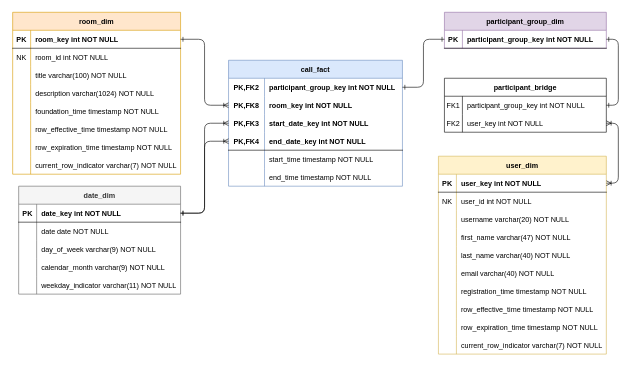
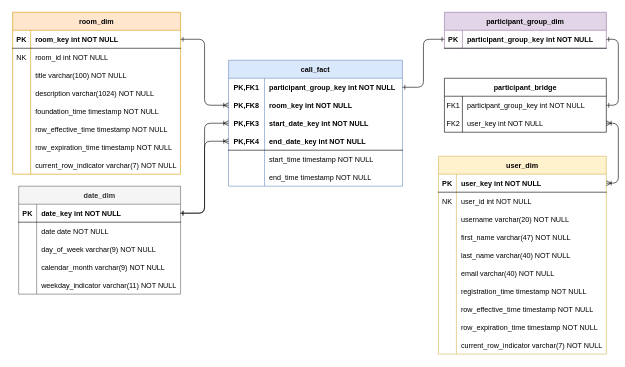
- <mxCell id="4" value="PK,FK2" style="shape=partialRectangle;connectable=0;fillColor=none;top=0;left=0;bottom=0;right=0;fontStyle=1;overflow=hidden;" parent="3" vertex="1"><mxGeometry width="60" height="30" as="geometry"><mxRectangle width="60" height="30" as="alternateBounds" /></mxGeometry></mxCell>
+ <mxCell id="4" value="PK,FK1" style="shape=partialRectangle;connectable=0;fillColor=none;top=0;left=0;bottom=0;right=0;fontStyle=1;overflow=hidden;" parent="3" vertex="1"><mxGeometry width="60" height="30" as="geometry"><mxRectangle width="60" height="30" as="alternateBounds" /></mxGeometry></mxCell>
